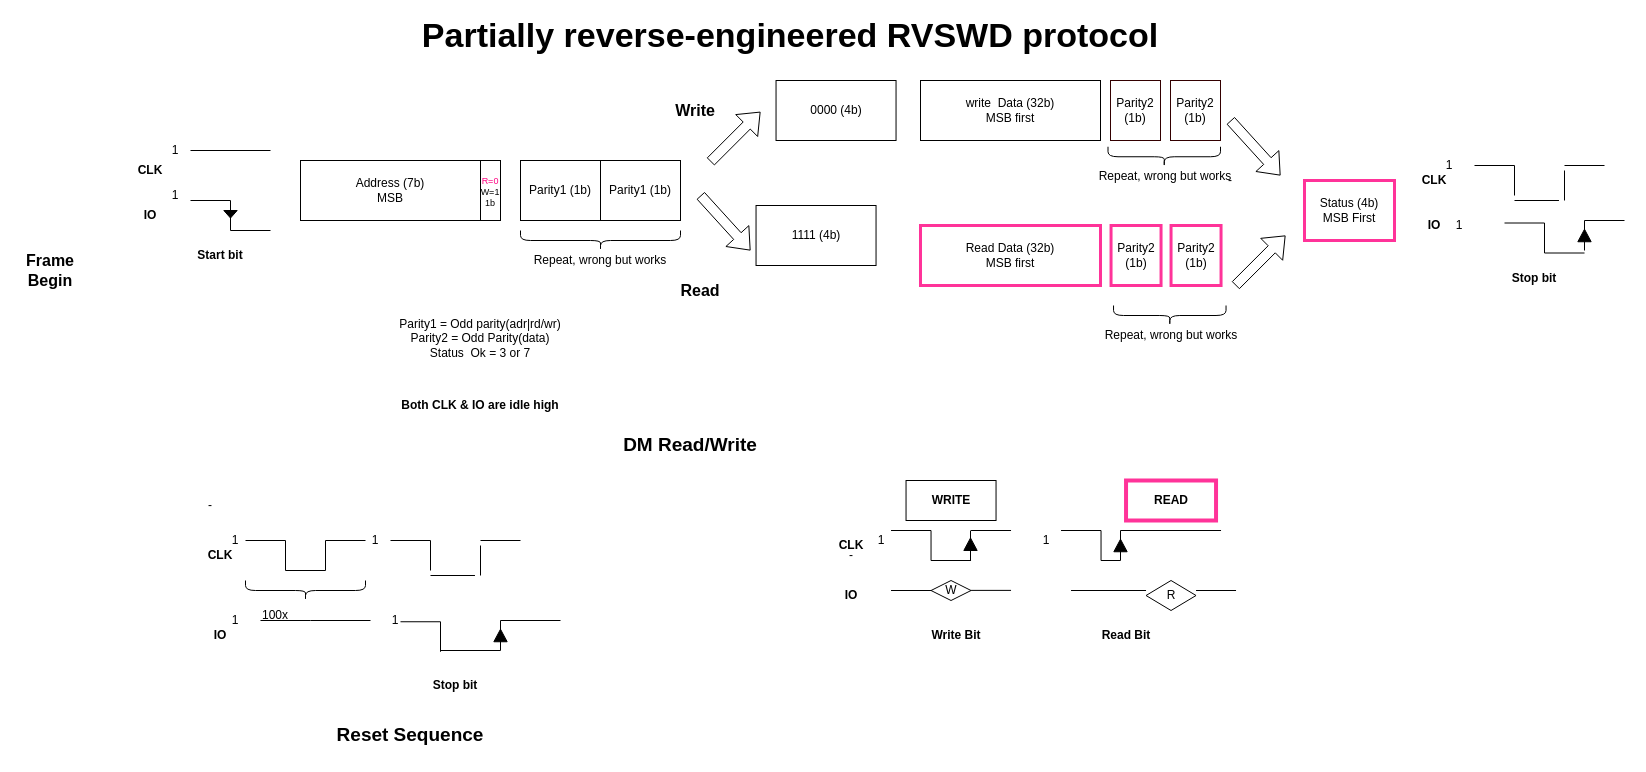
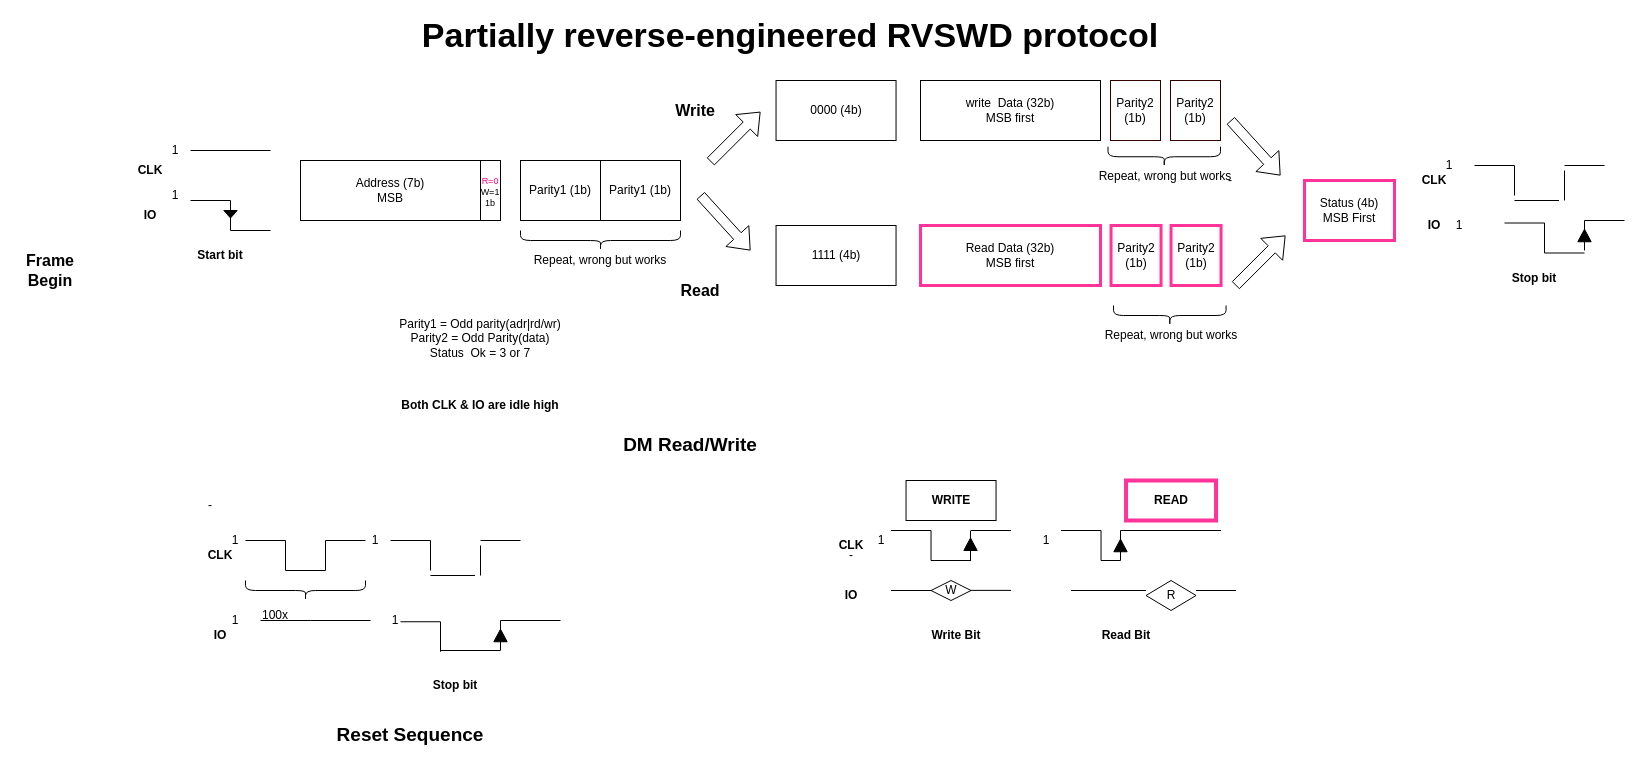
- <mxCell id="97" value="1111 (4b)" style="rounded=0;whiteSpace=wrap;html=1;" vertex="1" parent="1"><mxGeometry x="755.54" y="205" width="120" height="60" as="geometry" /></mxCell>
+ <mxCell id="97" value="1111 (4b)" style="rounded=0;whiteSpace=wrap;html=1;" vertex="1" parent="1"><mxGeometry x="775.54" y="225" width="120" height="60" as="geometry" /></mxCell>
